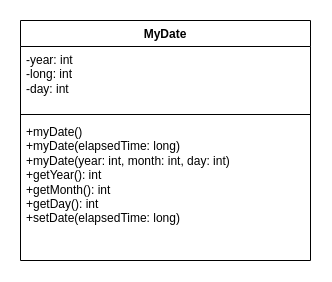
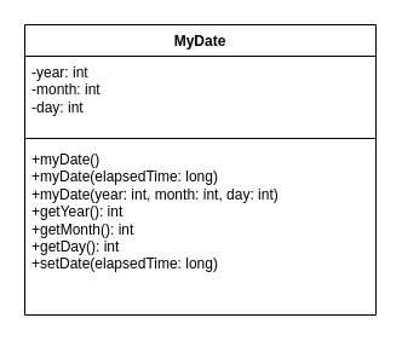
- <mxCell id="3" value="&lt;div&gt;-year: int&lt;/div&gt;&lt;div&gt;-long: int&lt;/div&gt;&lt;div&gt;-day: int&lt;br&gt;&lt;/div&gt;" style="text;strokeColor=none;fillColor=none;align=left;verticalAlign=top;spacingLeft=4;spacingRight=4;overflow=hidden;rotatable=0;points=[[0,0.5],[1,0.5]];portConstraint=eastwest;whiteSpace=wrap;html=1;" vertex="1" parent="2"><mxGeometry y="26" width="290" height="64" as="geometry" /></mxCell>
+ <mxCell id="3" value="&lt;div&gt;-year: int&lt;/div&gt;&lt;div&gt;-month: int&lt;/div&gt;&lt;div&gt;-day: int&lt;br&gt;&lt;/div&gt;" style="text;strokeColor=none;fillColor=none;align=left;verticalAlign=top;spacingLeft=4;spacingRight=4;overflow=hidden;rotatable=0;points=[[0,0.5],[1,0.5]];portConstraint=eastwest;whiteSpace=wrap;html=1;" vertex="1" parent="2"><mxGeometry y="26" width="290" height="64" as="geometry" /></mxCell>
